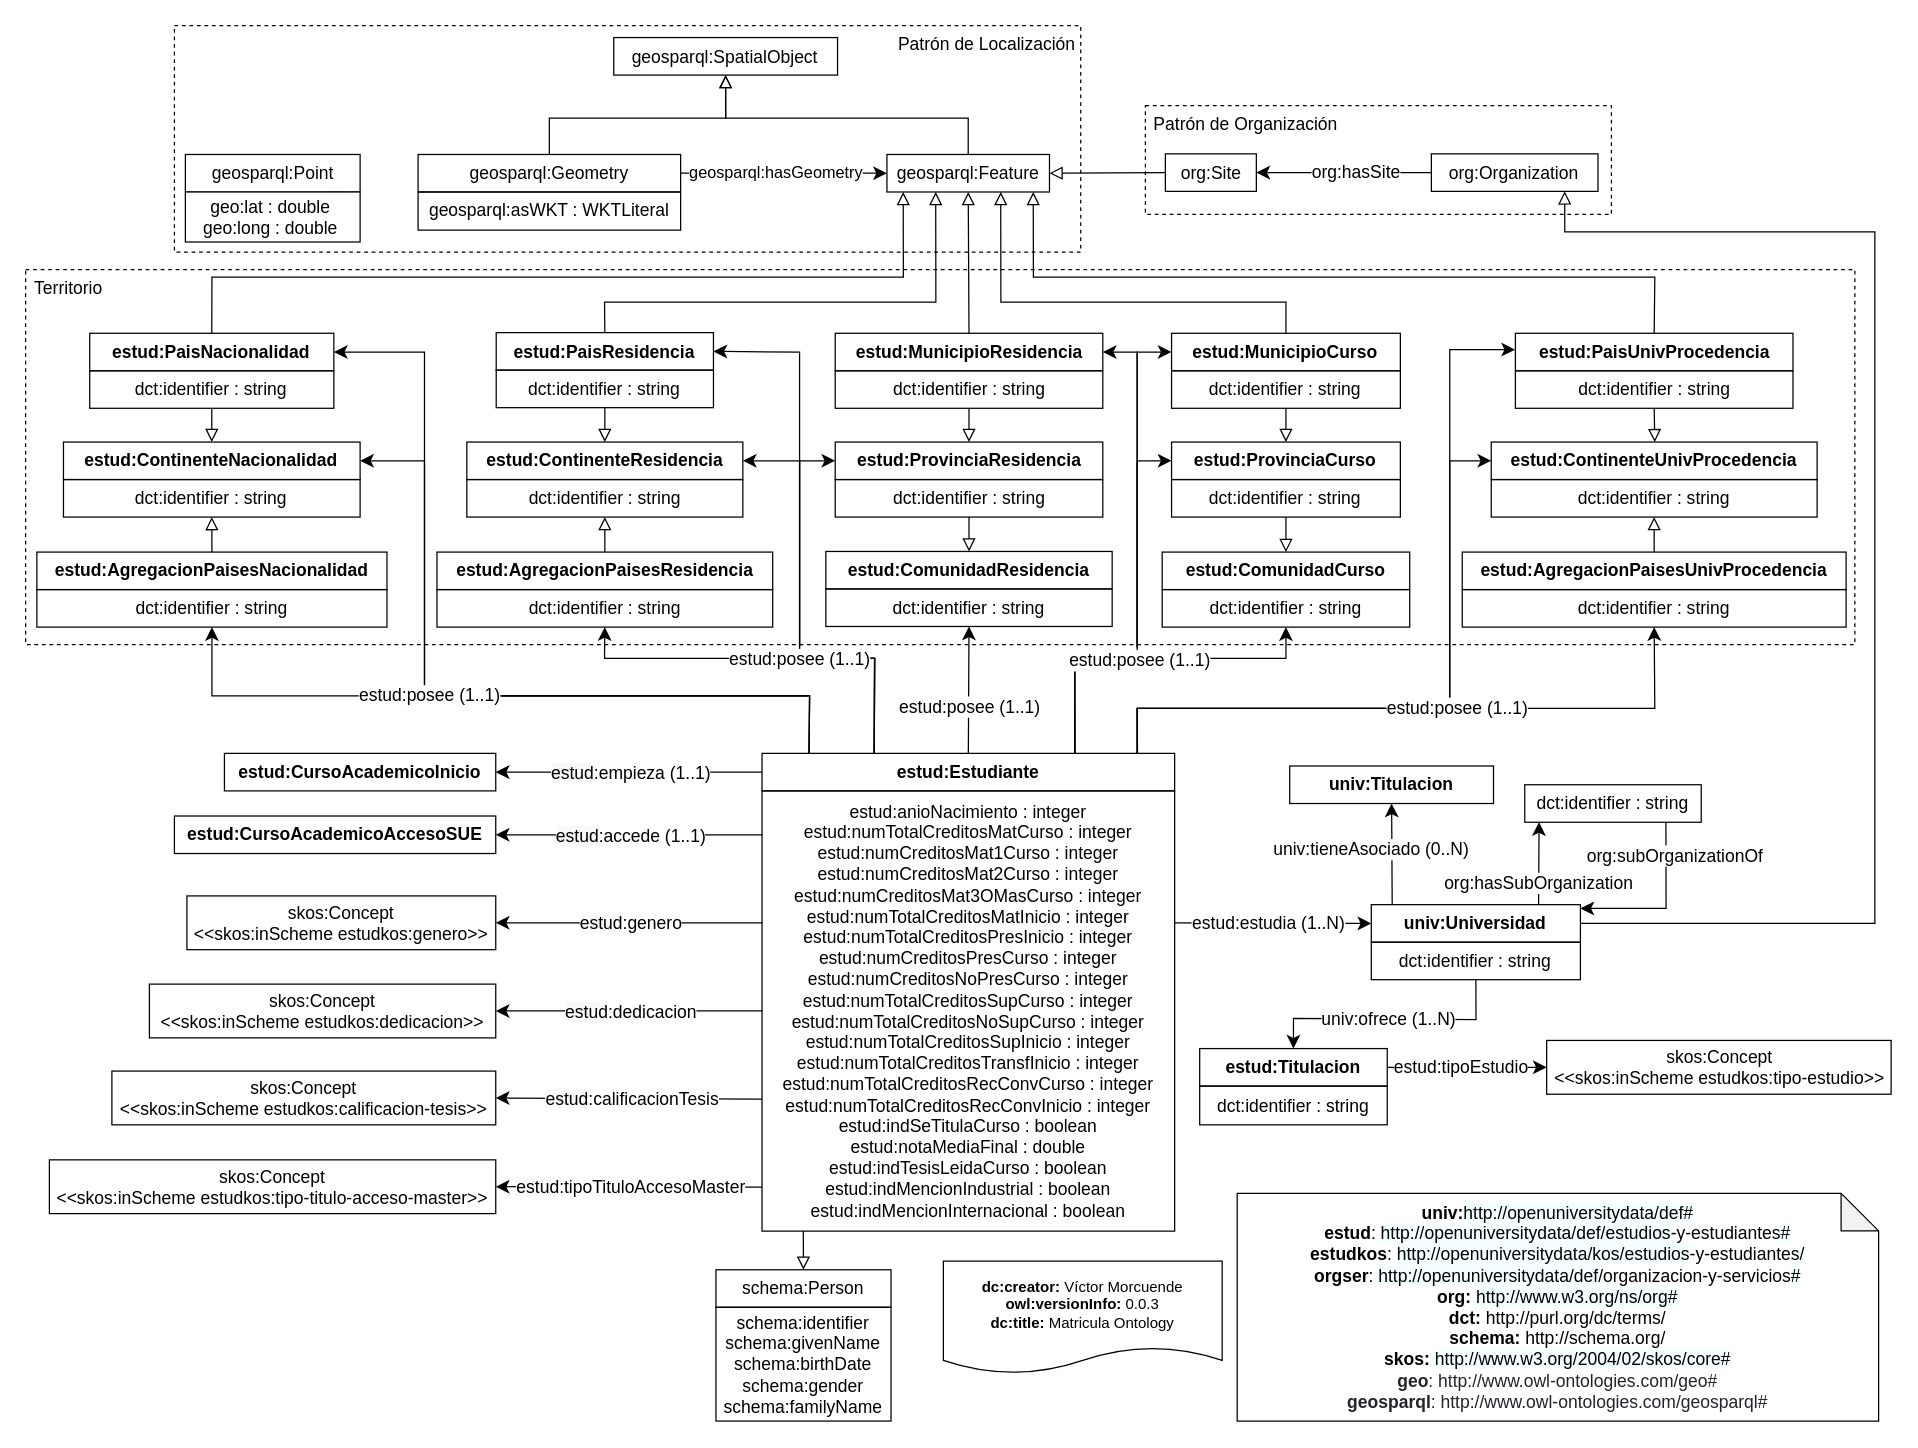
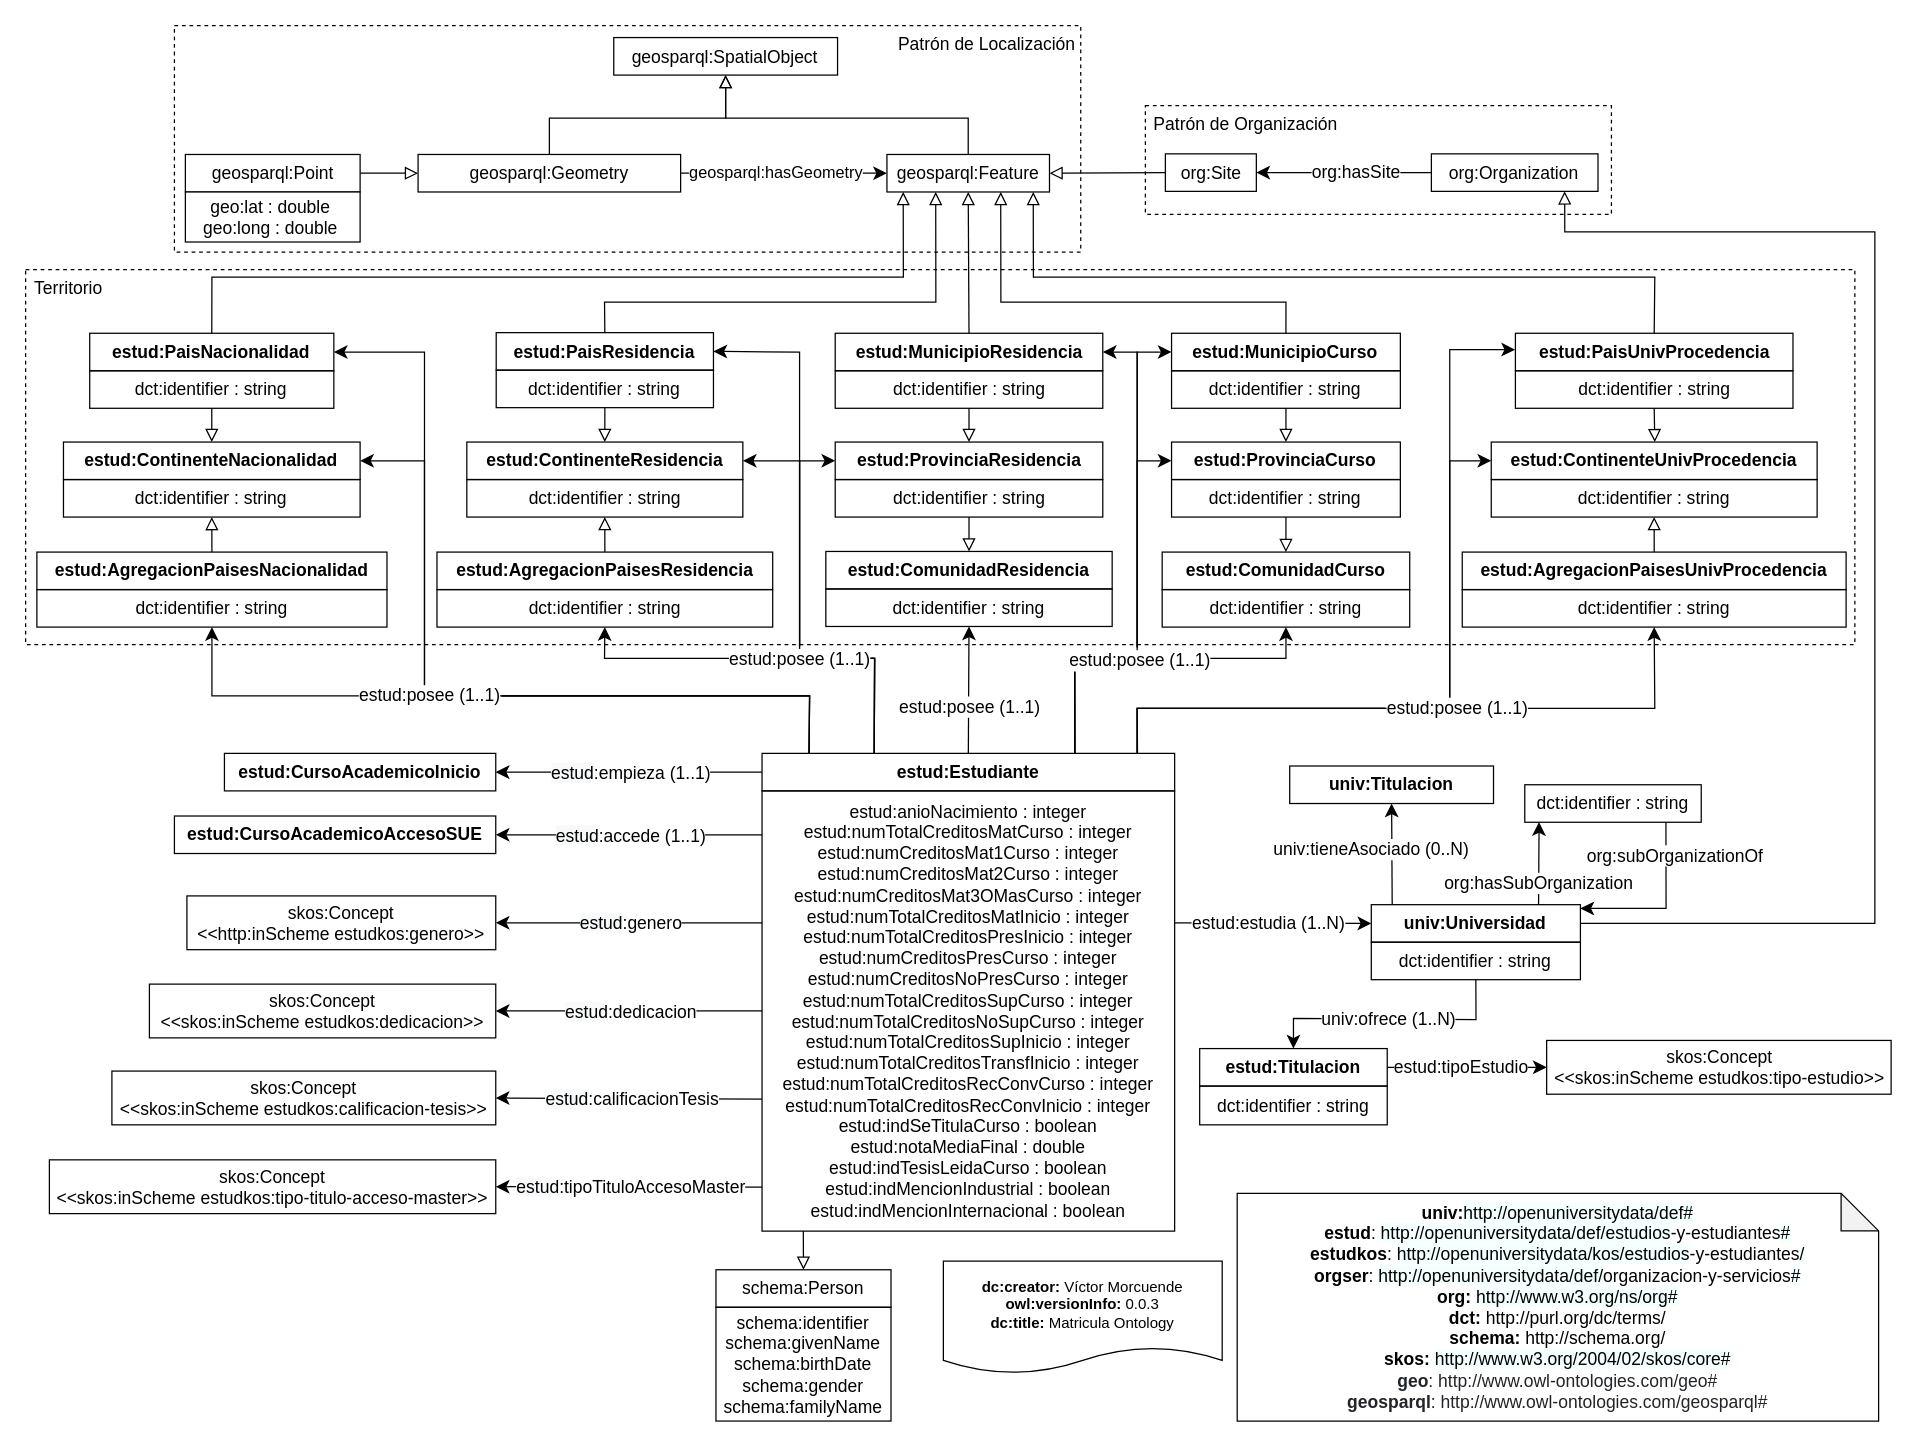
- <mxCell id="98" value="" style="endArrow=block;html=1;fontColor=#000099;exitX=1;exitY=0.5;exitDx=0;exitDy=0;endFill=0;endSize=8;arcSize=0;rounded=0;fontSize=14;" parent="1" source="118" target="119" edge="1"><mxGeometry width="50" height="50" relative="1" as="geometry"><mxPoint x="63.37" y="355" as="sourcePoint" /><mxPoint x="433.12" y="183.5" as="targetPoint" /></mxGeometry></mxCell>
+ <mxCell id="98" value="" style="endArrow=block;html=1;fontColor=#000099;exitX=1;exitY=0.5;exitDx=0;exitDy=0;endFill=0;entryX=0;entryY=0.5;entryDx=0;entryDy=0;endSize=8;arcSize=0;rounded=0;fontSize=14;" parent="1" source="118" target="105" edge="1"><mxGeometry width="50" height="50" relative="1" as="geometry"><mxPoint x="63.37" y="355" as="sourcePoint" /><mxPoint x="433.12" y="183.5" as="targetPoint" /></mxGeometry></mxCell>
- <mxCell id="104" value="geosparql:asWKT : WKTLiteral" style="rounded=0;whiteSpace=wrap;html=1;snapToPoint=1;points=[[0.1,0],[0.2,0],[0.3,0],[0.4,0],[0.5,0],[0.6,0],[0.7,0],[0.8,0],[0.9,0],[0,0.1],[0,0.3],[0,0.5],[0,0.7],[0,0.9],[0.1,1],[0.2,1],[0.3,1],[0.4,1],[0.5,1],[0.6,1],[0.7,1],[0.8,1],[0.9,1],[1,0.1],[1,0.3],[1,0.5],[1,0.7],[1,0.9]];fontFamily=Helvetica;fontSize=14;fillColor=none;" parent="1" vertex="1"><mxGeometry x="333.87" y="153" width="210" height="30.5" as="geometry" /></mxCell>
- <mxCell id="85" value="skos:Concept&lt;br&gt;&amp;lt;&amp;lt;skos:inScheme&amp;nbsp;estudkos:genero&amp;gt;&amp;gt;" style="rounded=0;whiteSpace=wrap;html=1;snapToPoint=1;points=[[0.1,0],[0.2,0],[0.3,0],[0.4,0],[0.5,0],[0.6,0],[0.7,0],[0.8,0],[0.9,0],[0,0.1],[0,0.3],[0,0.5],[0,0.7],[0,0.9],[0.1,1],[0.2,1],[0.3,1],[0.4,1],[0.5,1],[0.6,1],[0.7,1],[0.8,1],[0.9,1],[1,0.1],[1,0.3],[1,0.5],[1,0.7],[1,0.9]];fontFamily=Helvetica;fontSize=14;fillColor=none;" parent="1" vertex="1"><mxGeometry x="149" y="716" width="247" height="43" as="geometry" /></mxCell>
+ <mxCell id="85" value="skos:Concept&lt;br&gt;&amp;lt;&amp;lt;http:inScheme&amp;nbsp;estudkos:genero&amp;gt;&amp;gt;" style="rounded=0;whiteSpace=wrap;html=1;snapToPoint=1;points=[[0.1,0],[0.2,0],[0.3,0],[0.4,0],[0.5,0],[0.6,0],[0.7,0],[0.8,0],[0.9,0],[0,0.1],[0,0.3],[0,0.5],[0,0.7],[0,0.9],[0.1,1],[0.2,1],[0.3,1],[0.4,1],[0.5,1],[0.6,1],[0.7,1],[0.8,1],[0.9,1],[1,0.1],[1,0.3],[1,0.5],[1,0.7],[1,0.9]];fontFamily=Helvetica;fontSize=14;fillColor=none;" parent="1" vertex="1"><mxGeometry x="149" y="716" width="247" height="43" as="geometry" /></mxCell>
